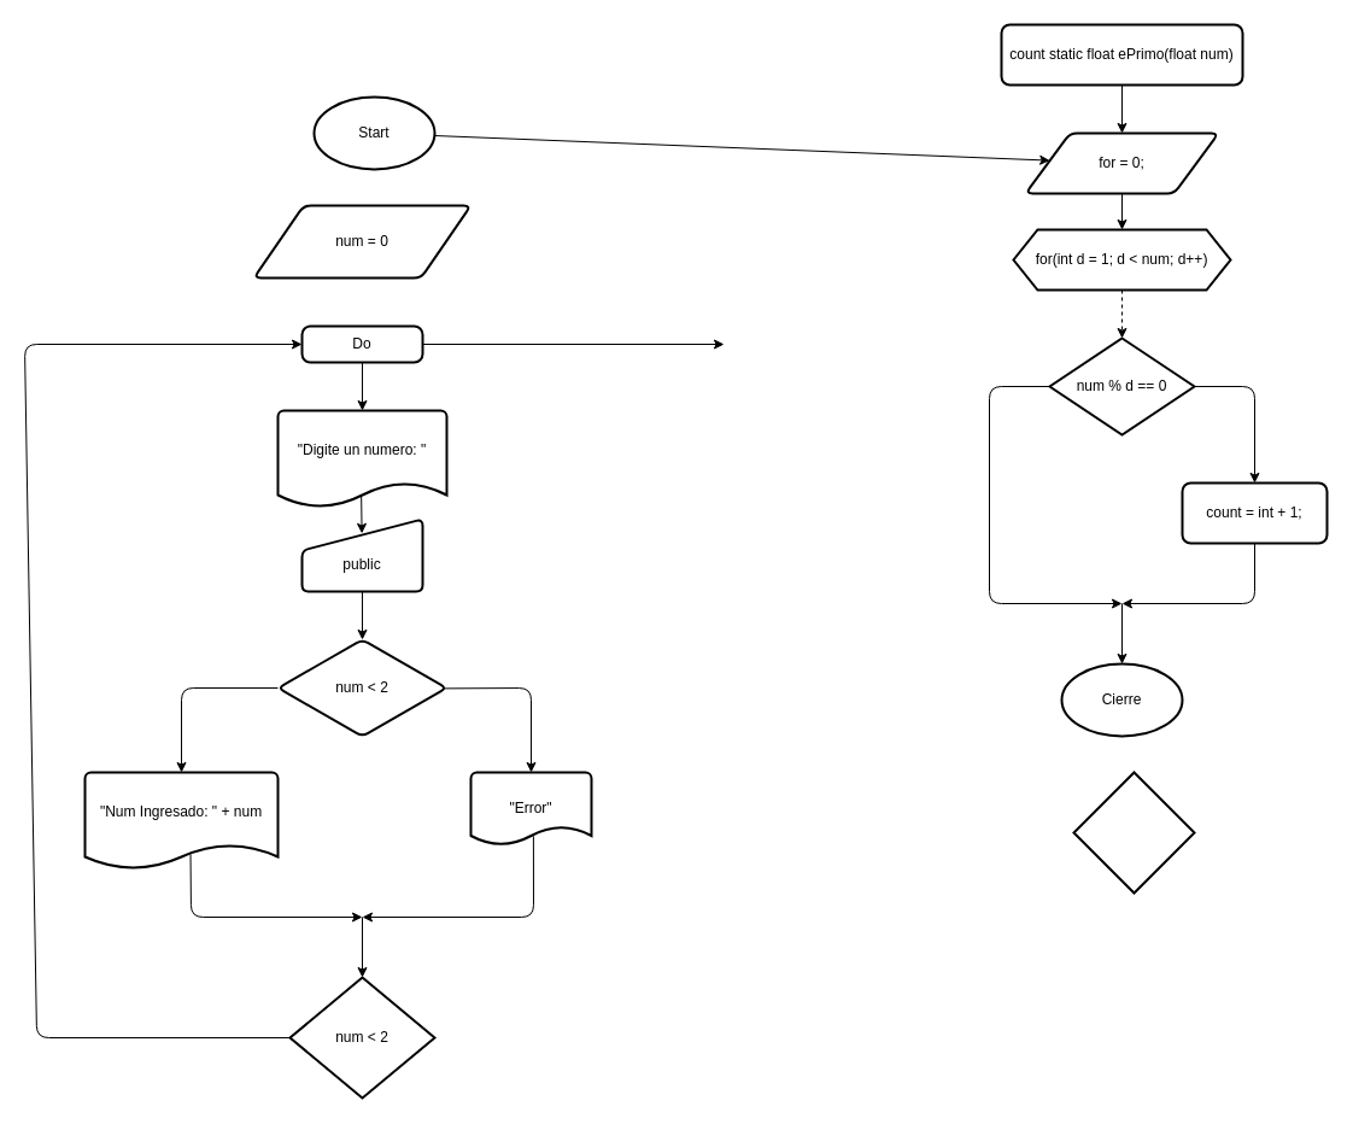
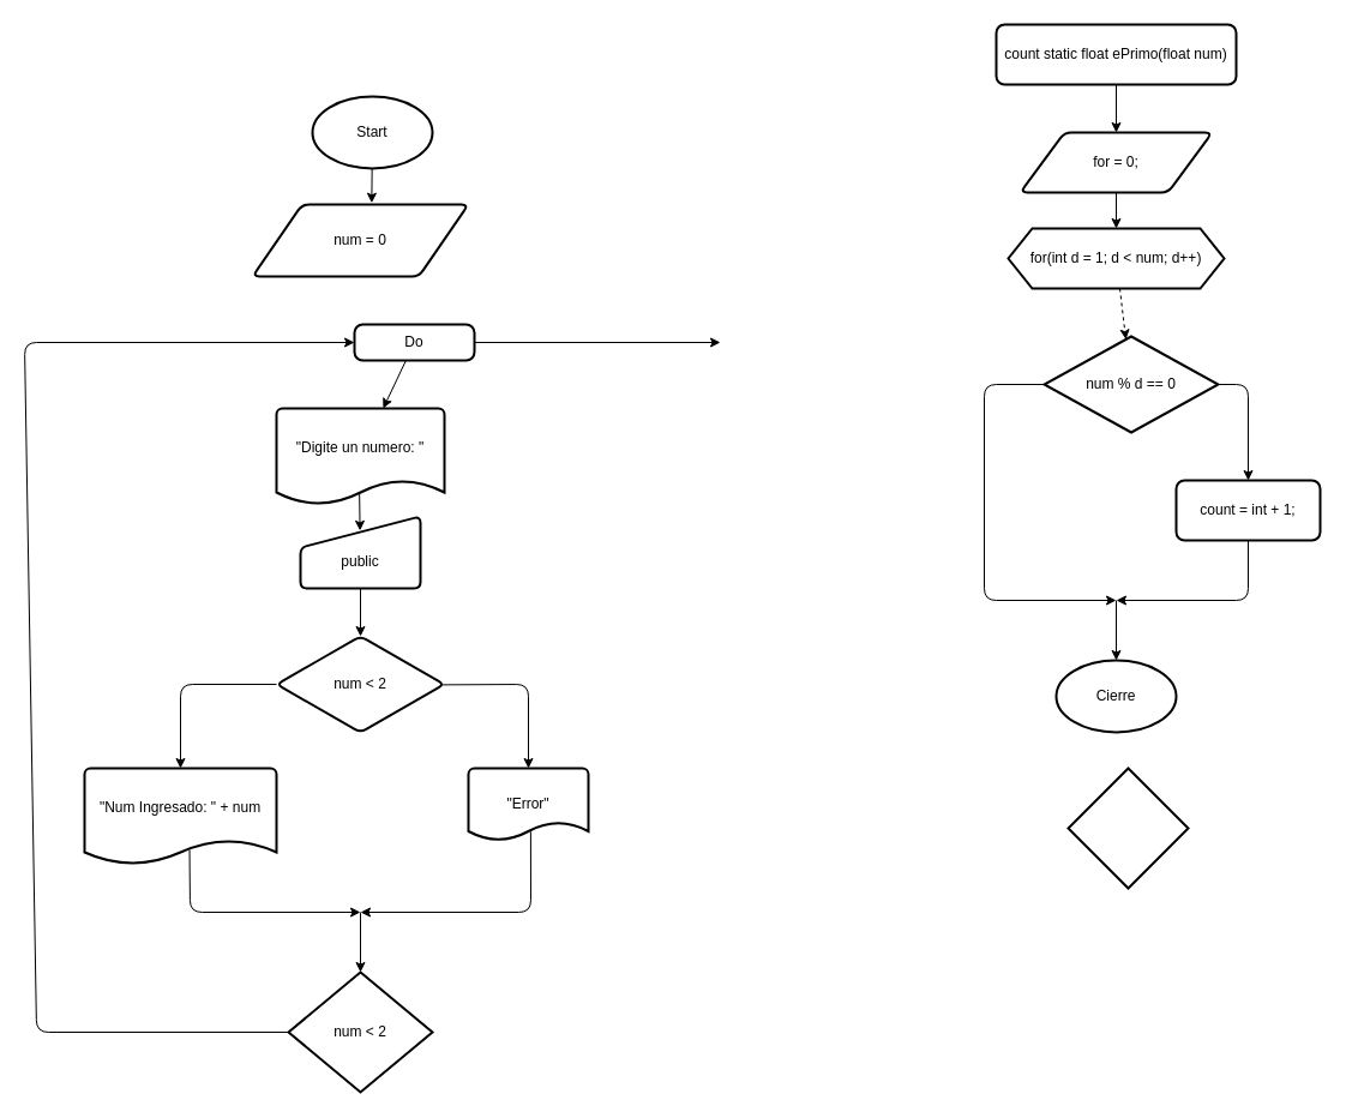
- <mxCell id="5" style="edgeStyle=none;html=1;" parent="1" source="2" target="25" edge="1"><mxGeometry relative="1" as="geometry" /></mxCell>
+ <mxCell id="5" style="edgeStyle=none;html=1;entryX=0.552;entryY=-0.021;entryDx=0;entryDy=0;entryPerimeter=0;" parent="1" source="2" target="4" edge="1"><mxGeometry relative="1" as="geometry" /></mxCell>
- <mxCell id="19" value="Do" style="rounded=1;whiteSpace=wrap;html=1;absoluteArcSize=1;arcSize=14;strokeWidth=2;" vertex="1" parent="1"><mxGeometry x="250" y="270" width="100" height="30" as="geometry" /></mxCell>
+ <mxCell id="19" value="Do" style="rounded=1;whiteSpace=wrap;html=1;absoluteArcSize=1;arcSize=14;strokeWidth=2;" vertex="1" parent="1"><mxGeometry x="295" y="270" width="100" height="30" as="geometry" /></mxCell>
- <mxCell id="30" value="num % d == 0" style="rhombus;whiteSpace=wrap;html=1;rounded=0;strokeWidth=2;" vertex="1" parent="1"><mxGeometry x="870" y="280" width="120" height="80" as="geometry" /></mxCell>
+ <mxCell id="30" value="num % d == 0" style="rhombus;whiteSpace=wrap;html=1;rounded=0;strokeWidth=2;" vertex="1" parent="1"><mxGeometry x="870" y="280" width="145" height="80" as="geometry" /></mxCell>
